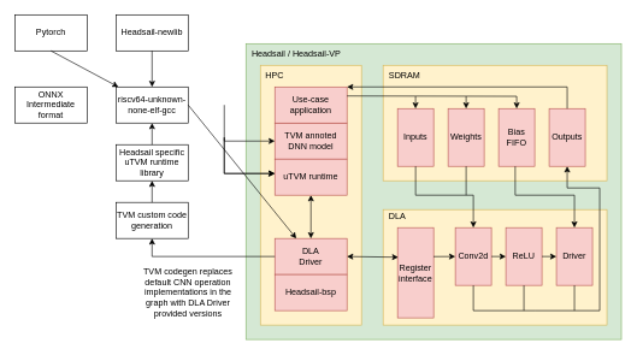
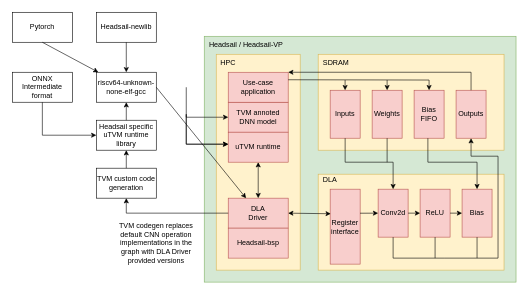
+ <mxCell id="23" value="" style="endArrow=classic;html=1;rounded=0;exitX=0.5;exitY=1;exitDx=0;exitDy=0;entryX=0;entryY=0.5;entryDx=0;entryDy=0;" parent="1" source="4" target="17" edge="1"><mxGeometry width="50" height="50" relative="1" as="geometry"><mxPoint x="200" y="250" as="sourcePoint" /><mxPoint x="250" y="200" as="targetPoint" /><Array as="points"><mxPoint x="70" y="225" /></Array></mxGeometry></mxCell>
- <mxCell id="29" value="Driver" style="rounded=0;whiteSpace=wrap;html=1;fillColor=#f8cecc;strokeColor=#b85450;" parent="1" vertex="1"><mxGeometry x="770" y="315" width="50" height="80" as="geometry" /></mxCell>
+ <mxCell id="29" value="Bias" style="rounded=0;whiteSpace=wrap;html=1;fillColor=#f8cecc;strokeColor=#b85450;" parent="1" vertex="1"><mxGeometry x="770" y="315" width="50" height="80" as="geometry" /></mxCell>
